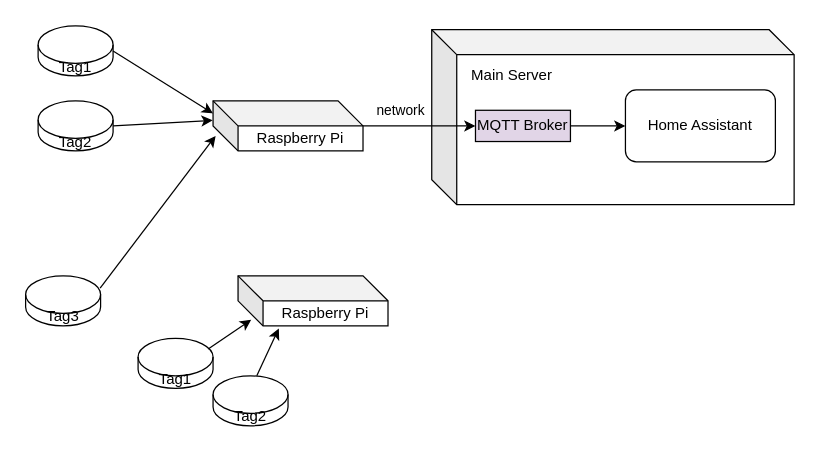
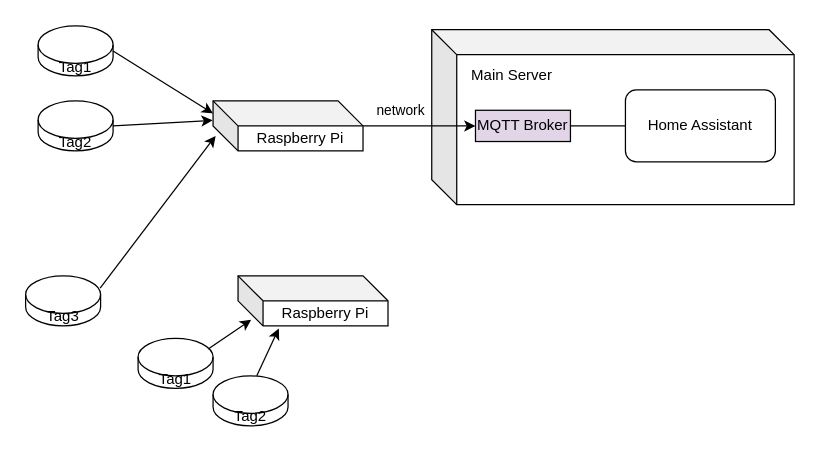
- <mxCell id="14" value="" style="endArrow=classic;html=1;entryX=0;entryY=0.5;entryDx=0;entryDy=0;exitX=1;exitY=0.5;exitDx=0;exitDy=0;" edge="1" parent="1" source="10" target="13"><mxGeometry width="50" height="50" relative="1" as="geometry"><mxPoint x="90" y="230" as="sourcePoint" /><mxPoint x="140" y="180" as="targetPoint" /></mxGeometry></mxCell>
+ <mxCell id="14" value="" style="endArrow=none;html=1;entryX=0;entryY=0.5;entryDx=0;entryDy=0;exitX=1;exitY=0.5;exitDx=0;exitDy=0;" edge="1" parent="1" source="10" target="13"><mxGeometry width="50" height="50" relative="1" as="geometry"><mxPoint x="90" y="230" as="sourcePoint" /><mxPoint x="140" y="180" as="targetPoint" /></mxGeometry></mxCell>
